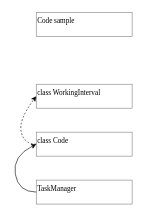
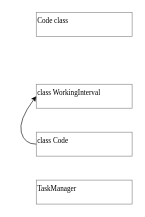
- <mxCell id="2" value="Code sample" style="text;html=1;fillColor=none;align=left;verticalAlign=top;whiteSpace=wrap;rounded=0;strokeColor=#808080;fontFamily=Lucida Console;" parent="1" vertex="1"><mxGeometry x="60" y="20" width="160" height="40" as="geometry" /></mxCell>
+ <mxCell id="2" value="Code class" style="text;html=1;fillColor=none;align=left;verticalAlign=top;whiteSpace=wrap;rounded=0;strokeColor=#808080;fontFamily=Lucida Console;" parent="1" vertex="1"><mxGeometry x="60" y="20" width="160" height="40" as="geometry" /></mxCell>
- <mxCell id="5" value="" style="curved=1;endArrow=classic;html=1;fontFamily=Lucida Console;exitX=0;exitY=0.5;exitDx=0;exitDy=0;entryX=0;entryY=0.5;entryDx=0;entryDy=0;dashed=1;" parent="1" source="4" target="3" edge="1"><mxGeometry width="50" height="50" relative="1" as="geometry"><mxPoint x="-10" y="240" as="sourcePoint" /><mxPoint x="40" y="190" as="targetPoint" /><Array as="points"><mxPoint x="40" y="240" /><mxPoint x="30" y="200" /></Array></mxGeometry></mxCell>
+ <mxCell id="5" value="" style="curved=1;endArrow=classic;html=1;fontFamily=Lucida Console;exitX=0;exitY=0.5;exitDx=0;exitDy=0;entryX=0;entryY=0.5;entryDx=0;entryDy=0;" parent="1" source="4" target="3" edge="1"><mxGeometry width="50" height="50" relative="1" as="geometry"><mxPoint x="-10" y="240" as="sourcePoint" /><mxPoint x="40" y="190" as="targetPoint" /><Array as="points"><mxPoint x="40" y="240" /><mxPoint x="30" y="200" /></Array></mxGeometry></mxCell>
- <mxCell id="7" value="" style="curved=1;endArrow=classic;html=1;fontFamily=Lucida Console;exitX=0;exitY=0.5;exitDx=0;exitDy=0;entryX=0;entryY=0.5;entryDx=0;entryDy=0;" parent="1" source="6" target="4" edge="1"><mxGeometry width="50" height="50" relative="1" as="geometry"><mxPoint x="50" y="340" as="sourcePoint" /><mxPoint x="50" y="260" as="targetPoint" /><Array as="points"><mxPoint x="30" y="320" /><mxPoint y="260" x="20" /></Array></mxGeometry></mxCell>
